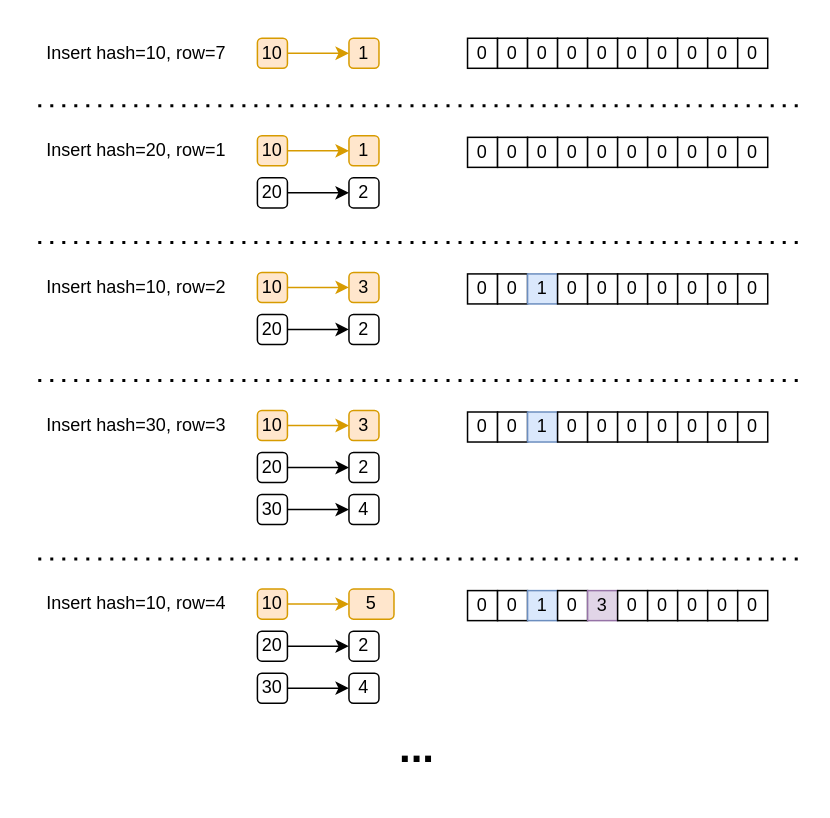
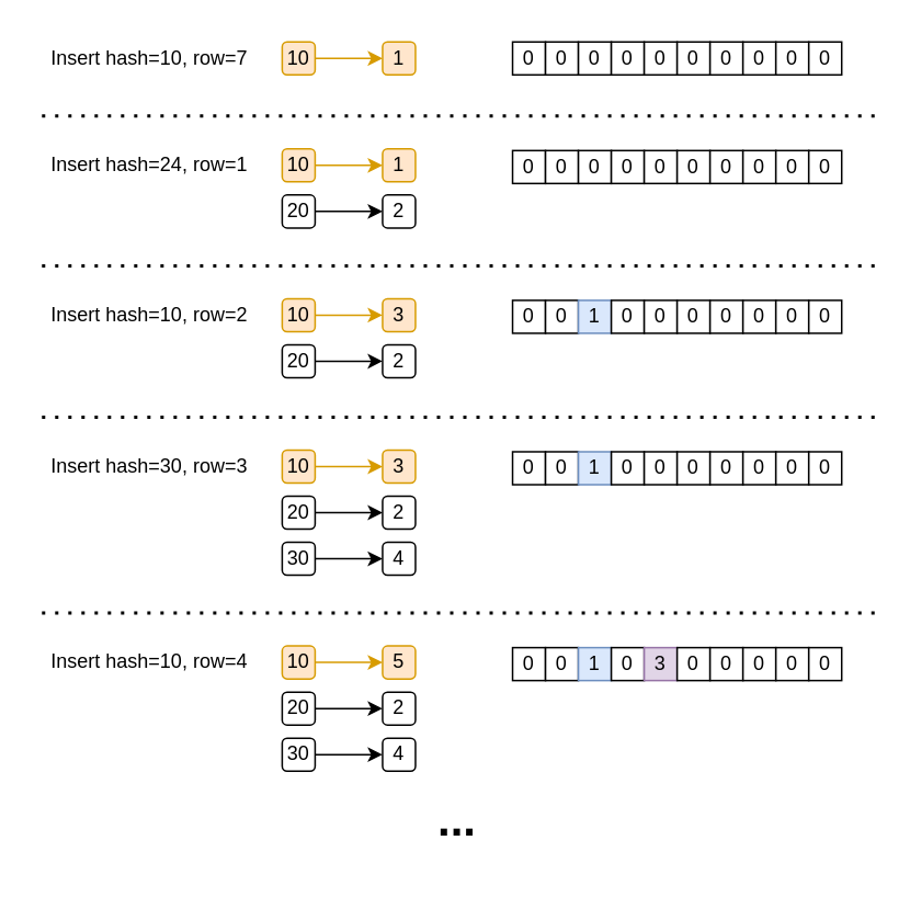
- <mxCell id="26" value="Insert hash=20, row=1" style="text;html=1;align=center;verticalAlign=middle;resizable=0;points=[];autosize=1;strokeColor=none;fillColor=none;" vertex="1" parent="1"><mxGeometry x="20" y="85" width="140" height="30" as="geometry" /></mxCell>
+ <mxCell id="26" value="Insert hash=24, row=1" style="text;html=1;align=center;verticalAlign=middle;resizable=0;points=[];autosize=1;strokeColor=none;fillColor=none;" vertex="1" parent="1"><mxGeometry x="20" y="85" width="140" height="30" as="geometry" /></mxCell>
- <mxCell id="86" value="5" style="rounded=1;whiteSpace=wrap;html=1;fillColor=#ffe6cc;strokeColor=#d79b00;" vertex="1" parent="1"><mxGeometry x="232" y="392" width="30" height="20" as="geometry" /></mxCell>
+ <mxCell id="86" value="5" style="rounded=1;whiteSpace=wrap;html=1;fillColor=#ffe6cc;strokeColor=#d79b00;" vertex="1" parent="1"><mxGeometry x="232" y="392" width="20" height="20" as="geometry" /></mxCell>
